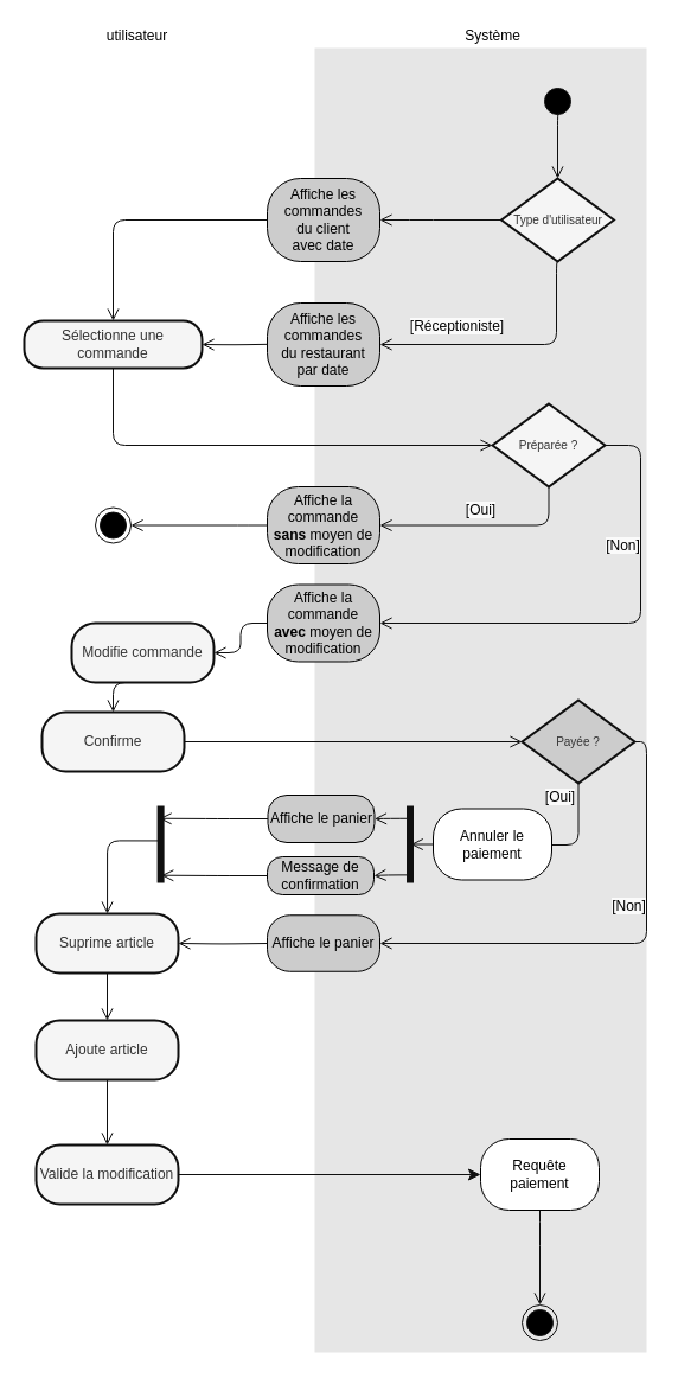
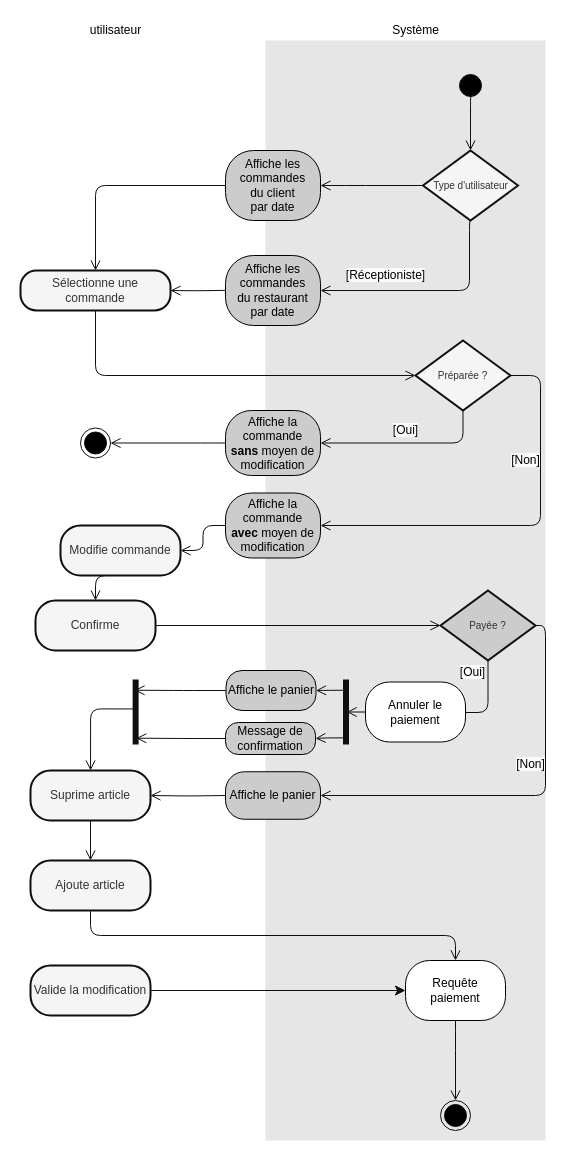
- <mxCell id="5" value="Affiche les commandes&lt;br&gt;du client &lt;br&gt;avec date" style="rounded=1;whiteSpace=wrap;html=1;arcSize=40;shadow=0;sketch=0;fillColor=#CCCCCC;" vertex="1" parent="1"><mxGeometry x="225" y="150" width="95" height="70" as="geometry" /></mxCell>
+ <mxCell id="5" value="Affiche les commandes&lt;br&gt;du client &lt;br&gt;par date" style="rounded=1;whiteSpace=wrap;html=1;arcSize=40;shadow=0;sketch=0;fillColor=#CCCCCC;" vertex="1" parent="1"><mxGeometry x="225" y="150" width="95" height="70" as="geometry" /></mxCell>
- <mxCell id="29" style="edgeStyle=orthogonalEdgeStyle;rounded=1;orthogonalLoop=1;jettySize=auto;html=1;entryX=0.5;entryY=0;entryDx=0;entryDy=0;exitX=0.5;exitY=1;exitDx=0;exitDy=0;verticalAlign=bottom;strokeColor=#0F0F0F;endArrow=open;endSize=8;" edge="1" parent="1" source="26" target="28"><mxGeometry relative="1" as="geometry"><mxPoint x="100" y="800" as="sourcePoint" /><mxPoint x="100" y="840" as="targetPoint" /></mxGeometry></mxCell>
+ <mxCell id="29" style="edgeStyle=orthogonalEdgeStyle;rounded=1;orthogonalLoop=1;jettySize=auto;html=1;exitX=0.5;exitY=1;exitDx=0;exitDy=0;verticalAlign=bottom;strokeColor=#0F0F0F;endArrow=open;endSize=8;" edge="1" parent="1" source="26" target="15"><mxGeometry relative="1" as="geometry"><mxPoint x="100" y="800" as="sourcePoint" /><mxPoint x="100" y="840" as="targetPoint" /></mxGeometry></mxCell>
